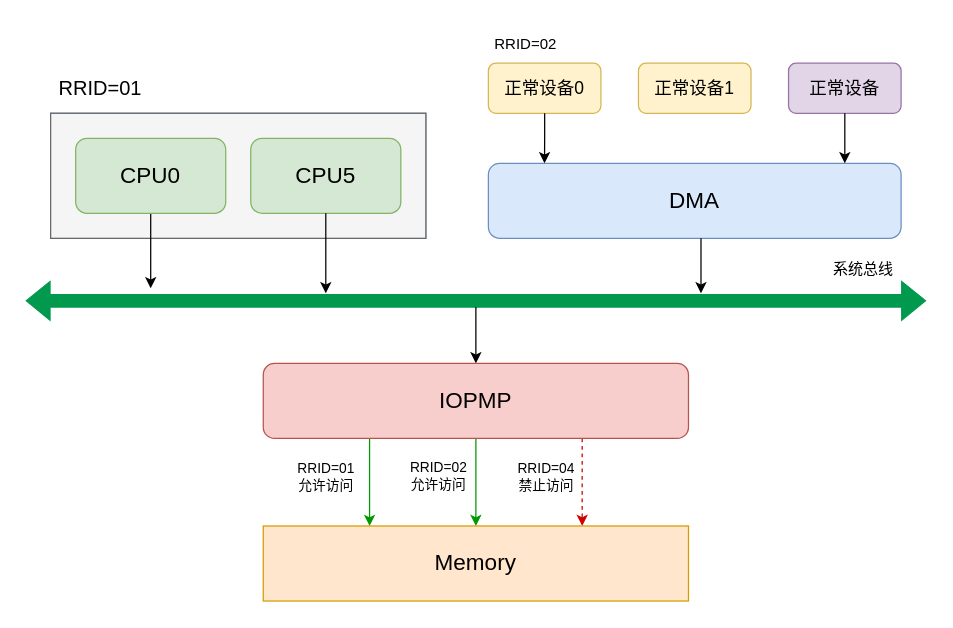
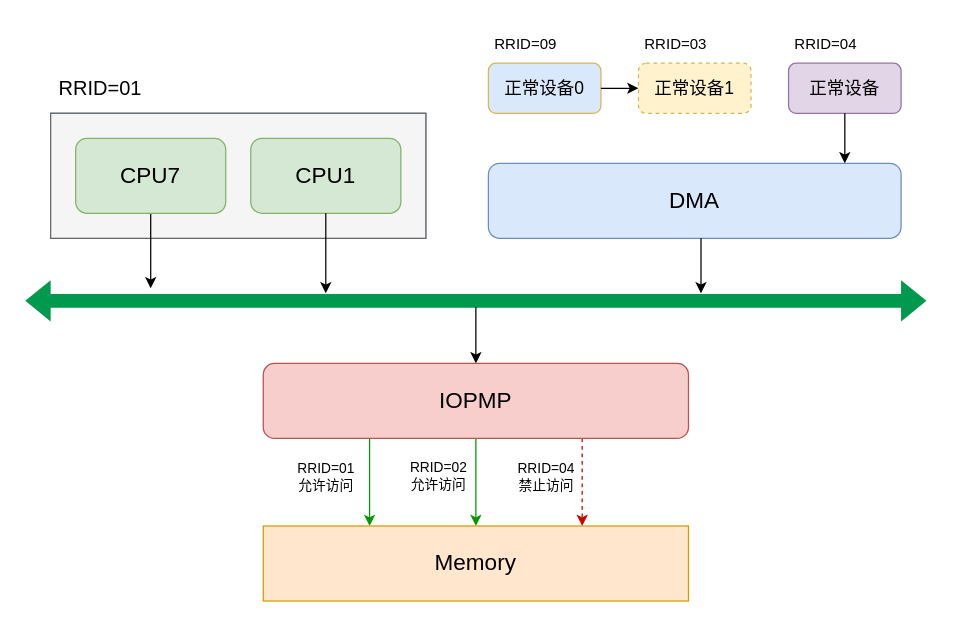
- <mxCell id="10" value="RRID=02" style="text;html=1;align=center;verticalAlign=middle;whiteSpace=wrap;rounded=0;" vertex="1" parent="9"><mxGeometry width="60" height="30" as="geometry" /></mxCell>
+ <mxCell id="10" value="RRID=09" style="text;html=1;align=center;verticalAlign=middle;whiteSpace=wrap;rounded=0;" vertex="1" parent="9"><mxGeometry width="60" height="30" as="geometry" /></mxCell>
+ <mxCell id="13" value="RRID=03" style="text;html=1;align=center;verticalAlign=middle;whiteSpace=wrap;rounded=0;" vertex="1" parent="12"><mxGeometry width="60" height="30" as="geometry" /></mxCell>
+ <mxCell id="16" value="RRID=04" style="text;html=1;align=center;verticalAlign=middle;whiteSpace=wrap;rounded=0;" vertex="1" parent="15"><mxGeometry width="60" height="30" as="geometry" /></mxCell>
- <mxCell id="11" value="&lt;font style=&quot;font-size: 14px;&quot;&gt;正常设备0&lt;/font&gt;" style="rounded=1;whiteSpace=wrap;html=1;fillColor=#fff2cc;strokeColor=#d6b656;" vertex="1" parent="9"><mxGeometry y="30" width="90" height="40" as="geometry" /></mxCell>
+ <mxCell id="11" value="&lt;font style=&quot;font-size: 14px;&quot;&gt;正常设备0&lt;/font&gt;" style="rounded=1;whiteSpace=wrap;html=1;fillColor=#dae8fc;strokeColor=#d6b656;" vertex="1" parent="9"><mxGeometry y="30" width="90" height="40" as="geometry" /></mxCell>
- <mxCell id="14" value="&lt;span style=&quot;font-size: 14px;&quot;&gt;正常设备1&lt;/span&gt;" style="rounded=1;whiteSpace=wrap;html=1;fillColor=#fff2cc;strokeColor=#d6b656;" vertex="1" parent="12"><mxGeometry y="30" width="90" height="40" as="geometry" /></mxCell>
+ <mxCell id="14" value="&lt;span style=&quot;font-size: 14px;&quot;&gt;正常设备1&lt;/span&gt;" style="rounded=1;whiteSpace=wrap;html=1;fillColor=#fff2cc;strokeColor=#d6b656;dashed=1;" vertex="1" parent="12"><mxGeometry y="30" width="90" height="40" as="geometry" /></mxCell>
- <mxCell id="19" style="edgeStyle=orthogonalEdgeStyle;rounded=0;orthogonalLoop=1;jettySize=auto;html=1;entryX=0.136;entryY=0;entryDx=0;entryDy=0;entryPerimeter=0;" edge="1" parent="1" source="11" target="18"><mxGeometry relative="1" as="geometry" /></mxCell>
+ <mxCell id="19" style="edgeStyle=orthogonalEdgeStyle;rounded=0;orthogonalLoop=1;jettySize=auto;html=1;" edge="1" parent="1" source="11" target="14"><mxGeometry relative="1" as="geometry" /></mxCell>
- <mxCell id="7" value="&lt;font style=&quot;font-size: 18px;&quot;&gt;CPU0&lt;/font&gt;" style="rounded=1;whiteSpace=wrap;html=1;fillColor=#d5e8d4;strokeColor=#82b366;container=0;" vertex="1" parent="2"><mxGeometry x="20" y="60" width="120" height="60" as="geometry" /></mxCell>
+ <mxCell id="7" value="&lt;font style=&quot;font-size: 18px;&quot;&gt;CPU7&lt;/font&gt;" style="rounded=1;whiteSpace=wrap;html=1;fillColor=#d5e8d4;strokeColor=#82b366;container=0;" vertex="1" parent="2"><mxGeometry x="20" y="60" width="120" height="60" as="geometry" /></mxCell>
- <mxCell id="8" value="&lt;font style=&quot;font-size: 18px;&quot;&gt;CPU5&lt;/font&gt;" style="rounded=1;whiteSpace=wrap;html=1;fillColor=#d5e8d4;strokeColor=#82b366;container=0;" vertex="1" parent="2"><mxGeometry x="160" y="60" width="120" height="60" as="geometry" /></mxCell>
+ <mxCell id="8" value="&lt;font style=&quot;font-size: 18px;&quot;&gt;CPU1&lt;/font&gt;" style="rounded=1;whiteSpace=wrap;html=1;fillColor=#d5e8d4;strokeColor=#82b366;container=0;" vertex="1" parent="2"><mxGeometry x="160" y="60" width="120" height="60" as="geometry" /></mxCell>
- <mxCell id="25" value="系统总线" style="text;html=1;align=center;verticalAlign=middle;whiteSpace=wrap;rounded=0;" vertex="1" parent="23"><mxGeometry x="640" width="60" height="30" as="geometry" /></mxCell>
